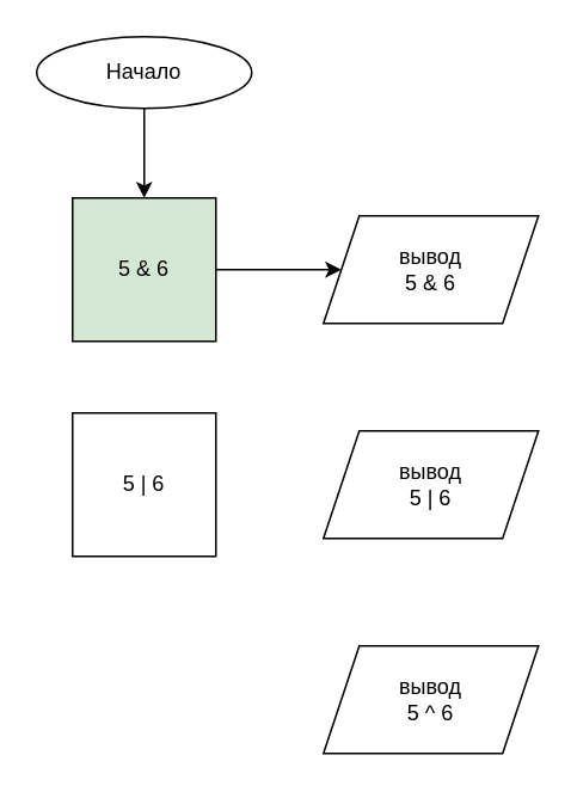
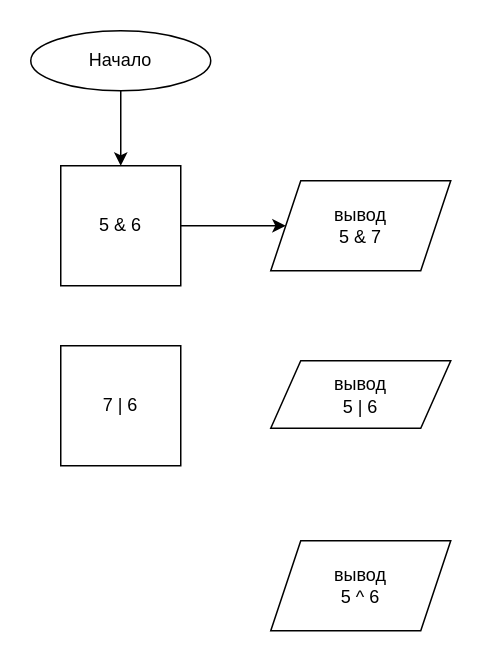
- <mxCell id="5" value="5 &amp;amp; 6" style="whiteSpace=wrap;html=1;aspect=fixed;fillColor=#d5e8d4;" vertex="1" parent="1"><mxGeometry x="40" y="110" width="80" height="80" as="geometry" /></mxCell>
+ <mxCell id="5" value="5 &amp;amp; 6" style="whiteSpace=wrap;html=1;aspect=fixed;" vertex="1" parent="1"><mxGeometry x="40" y="110" width="80" height="80" as="geometry" /></mxCell>
- <mxCell id="6" value="вывод&lt;br&gt;5 &amp;amp; 6" style="shape=parallelogram;perimeter=parallelogramPerimeter;whiteSpace=wrap;html=1;fixedSize=1;" vertex="1" parent="1"><mxGeometry x="180" y="120" width="120" height="60" as="geometry" /></mxCell>
+ <mxCell id="6" value="вывод&lt;br&gt;5 &amp;amp; 7" style="shape=parallelogram;perimeter=parallelogramPerimeter;whiteSpace=wrap;html=1;fixedSize=1;" vertex="1" parent="1"><mxGeometry x="180" y="120" width="120" height="60" as="geometry" /></mxCell>
- <mxCell id="7" value="5 | 6" style="whiteSpace=wrap;html=1;aspect=fixed;" vertex="1" parent="1"><mxGeometry x="40" y="230" width="80" height="80" as="geometry" /></mxCell>
+ <mxCell id="7" value="7 | 6" style="whiteSpace=wrap;html=1;aspect=fixed;" vertex="1" parent="1"><mxGeometry x="40" y="230" width="80" height="80" as="geometry" /></mxCell>
- <mxCell id="8" value="вывод&lt;br&gt;5 | 6" style="shape=parallelogram;perimeter=parallelogramPerimeter;whiteSpace=wrap;html=1;fixedSize=1;" vertex="1" parent="1"><mxGeometry x="180" y="240" width="120" height="60" as="geometry" /></mxCell>
+ <mxCell id="8" value="вывод&lt;br&gt;5 | 6" style="shape=parallelogram;perimeter=parallelogramPerimeter;whiteSpace=wrap;html=1;fixedSize=1;" vertex="1" parent="1"><mxGeometry x="180" y="240" width="120" height="45" as="geometry" /></mxCell>
